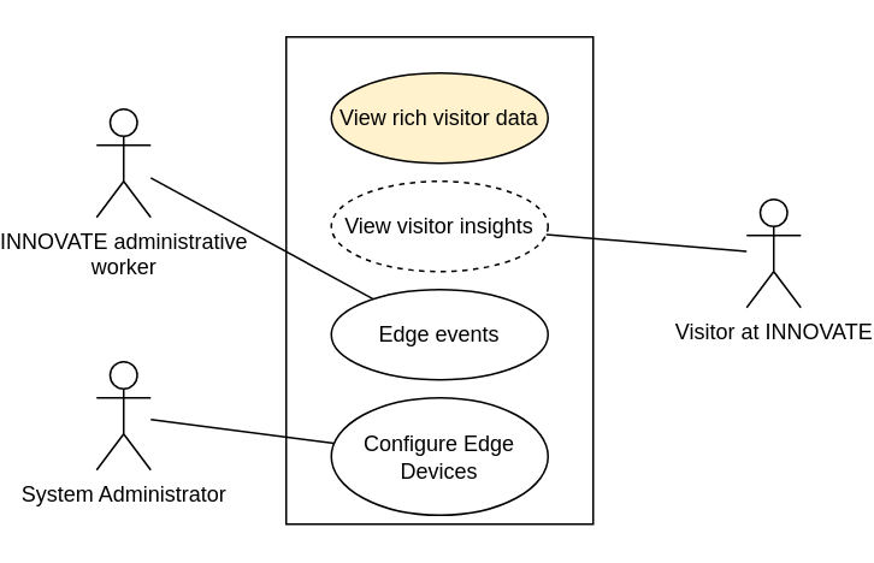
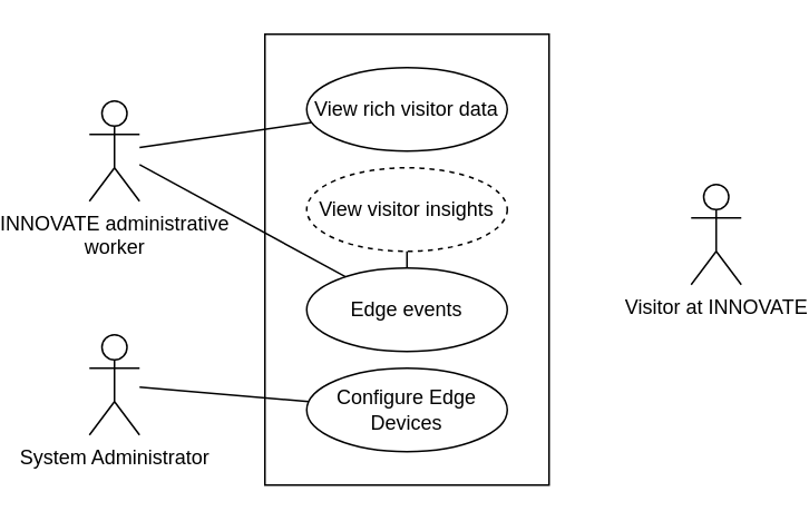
- <mxCell id="6" value="View rich visitor data" style="ellipse;whiteSpace=wrap;html=1;fillColor=#fff2cc;" vertex="1" parent="1"><mxGeometry x="150" y="40" width="120" height="50" as="geometry" /></mxCell>
+ <mxCell id="6" value="View rich visitor data" style="ellipse;whiteSpace=wrap;html=1;" vertex="1" parent="1"><mxGeometry x="150" y="40" width="120" height="50" as="geometry" /></mxCell>
+ <mxCell id="11" value="" style="endArrow=none;html=1;rounded=0;" edge="1" parent="1" source="6" target="3"><mxGeometry width="50" height="50" relative="1" as="geometry"><mxPoint x="300" y="270" as="sourcePoint" /><mxPoint x="350" y="220" as="targetPoint" /></mxGeometry></mxCell>
- <mxCell id="10" value="" style="endArrow=none;html=1;rounded=0;" edge="1" parent="1" source="7" target="5"><mxGeometry width="50" height="50" relative="1" as="geometry"><mxPoint x="300" y="270" as="sourcePoint" /><mxPoint x="350" y="220" as="targetPoint" /></mxGeometry></mxCell>
+ <mxCell id="10" value="" style="endArrow=none;html=1;rounded=0;" edge="1" parent="1" source="7" target="12"><mxGeometry width="50" height="50" relative="1" as="geometry"><mxPoint x="300" y="270" as="sourcePoint" /><mxPoint x="350" y="220" as="targetPoint" /></mxGeometry></mxCell>
- <mxCell id="8" value="Configure Edge Devices" style="ellipse;whiteSpace=wrap;html=1;" vertex="1" parent="1"><mxGeometry x="150" y="220" width="120" height="65" as="geometry" /></mxCell>
+ <mxCell id="8" value="Configure Edge Devices" style="ellipse;whiteSpace=wrap;html=1;" vertex="1" parent="1"><mxGeometry x="150" y="220" width="120" height="50" as="geometry" /></mxCell>
